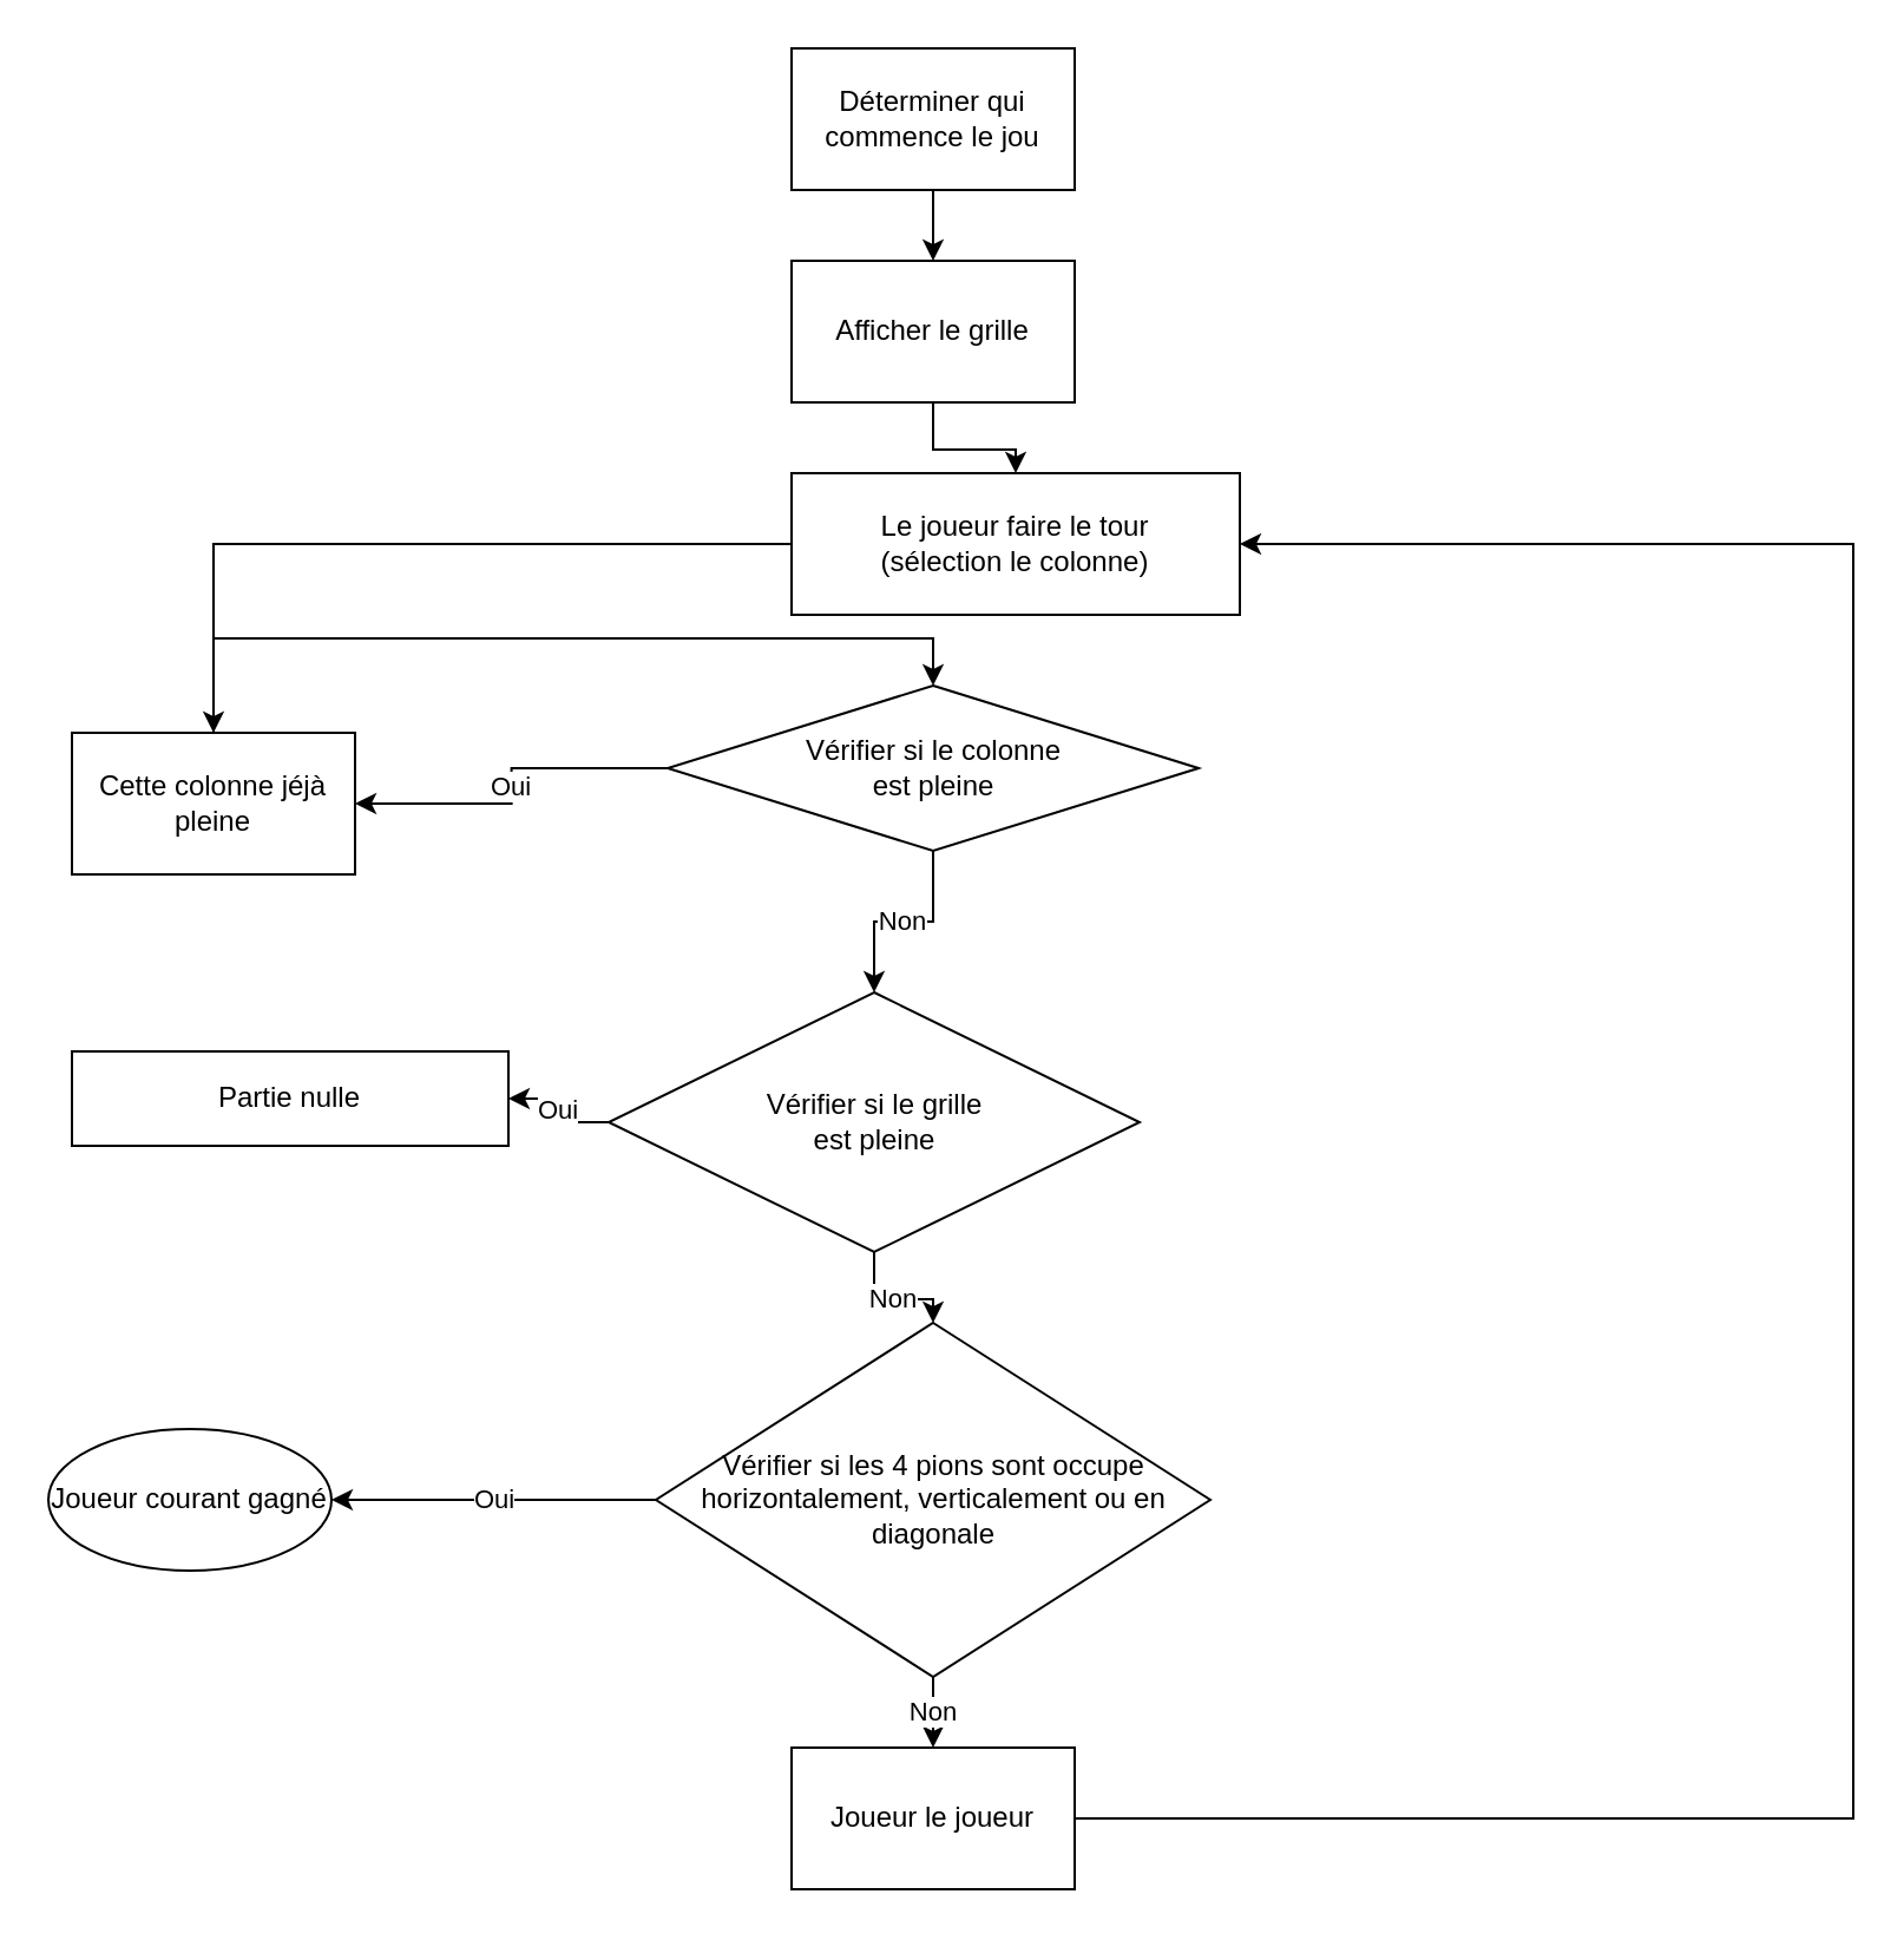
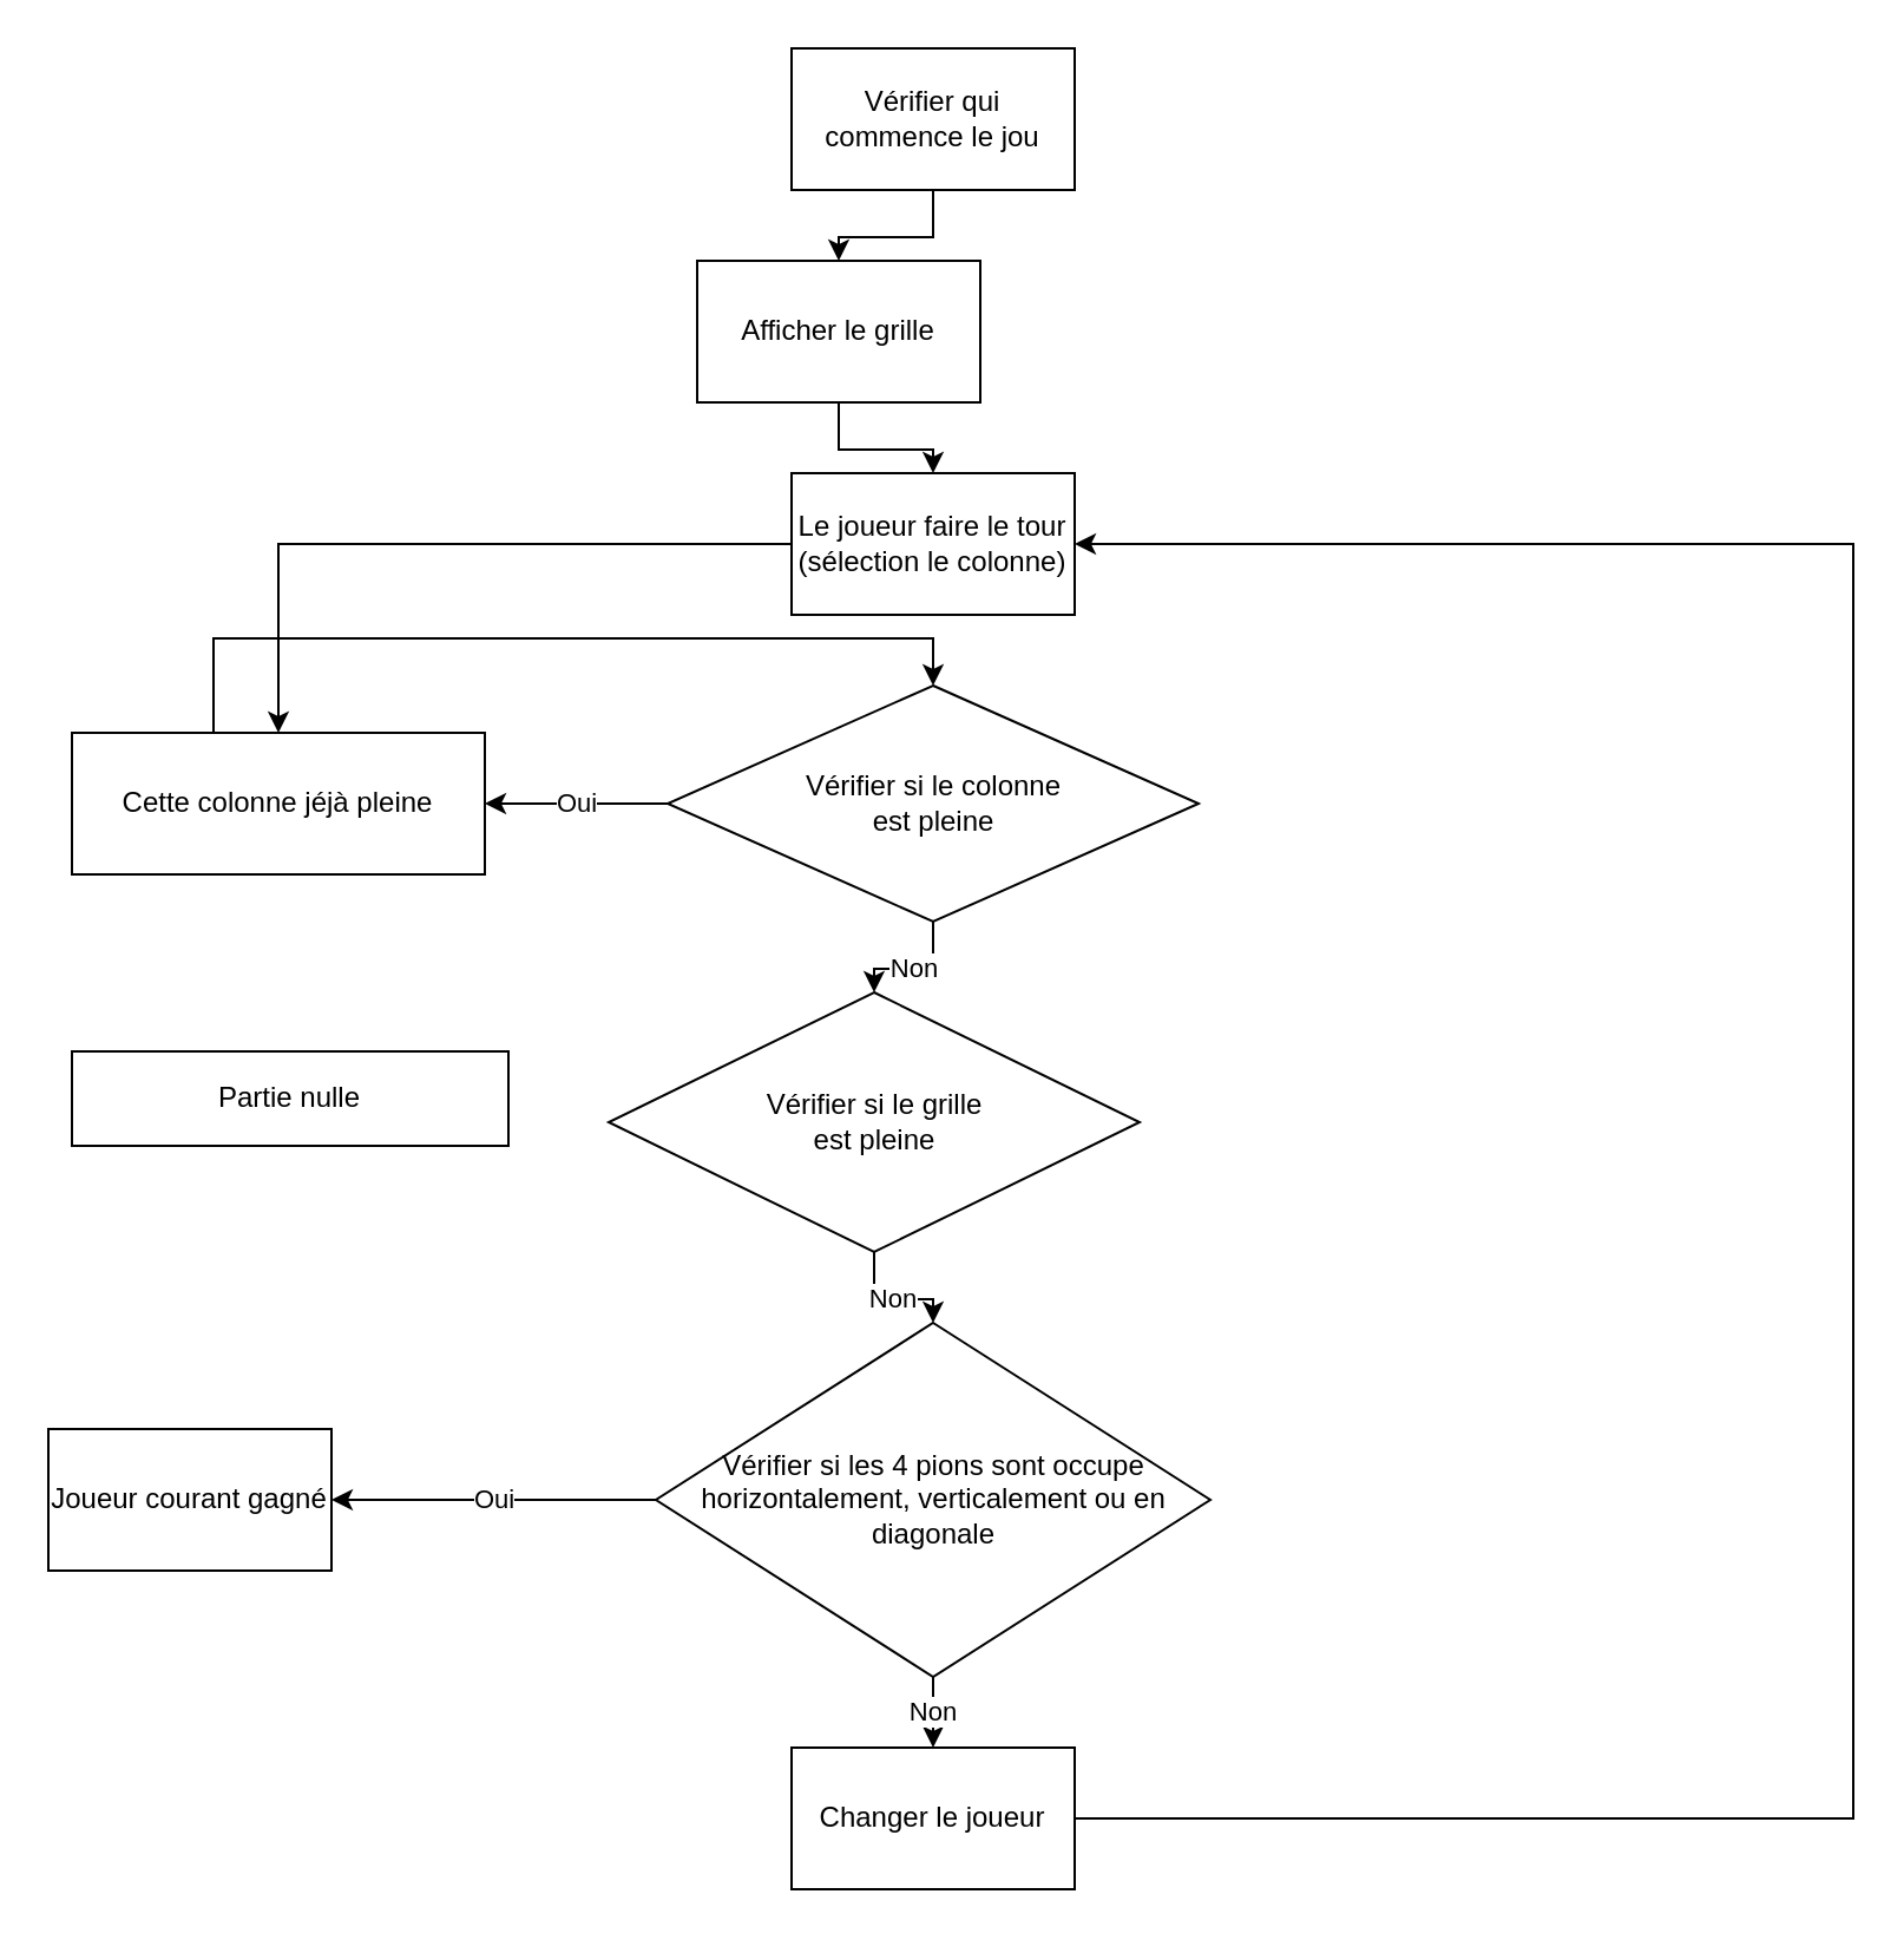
- <mxCell id="3" value="Déterminer qui commence le jou" style="rounded=0;whiteSpace=wrap;html=1;" vertex="1" parent="1"><mxGeometry x="335" y="20" width="120" height="60" as="geometry" /></mxCell>
+ <mxCell id="3" value="Vérifier qui commence le jou" style="rounded=0;whiteSpace=wrap;html=1;" vertex="1" parent="1"><mxGeometry x="335" y="20" width="120" height="60" as="geometry" /></mxCell>
- <mxCell id="5" value="Afficher le grille" style="rounded=0;whiteSpace=wrap;html=1;" vertex="1" parent="1"><mxGeometry x="335" y="110" width="120" height="60" as="geometry" /></mxCell>
+ <mxCell id="5" value="Afficher le grille" style="rounded=0;whiteSpace=wrap;html=1;" vertex="1" parent="1"><mxGeometry x="295" y="110" width="120" height="60" as="geometry" /></mxCell>
- <mxCell id="7" value="Le joueur faire le tour&lt;br&gt;(sélection le colonne)" style="rounded=0;whiteSpace=wrap;html=1;" vertex="1" parent="1"><mxGeometry x="335" y="200" width="190" height="60" as="geometry" /></mxCell>
+ <mxCell id="7" value="Le joueur faire le tour&lt;br&gt;(sélection le colonne)" style="rounded=0;whiteSpace=wrap;html=1;" vertex="1" parent="1"><mxGeometry x="335" y="200" width="120" height="60" as="geometry" /></mxCell>
- <mxCell id="13" value="Vérifier si le colonne&lt;br&gt;est pleine" style="rhombus;whiteSpace=wrap;html=1;" vertex="1" parent="1"><mxGeometry x="282.5" y="290" width="225" height="70" as="geometry" /></mxCell>
+ <mxCell id="13" value="Vérifier si le colonne&lt;br&gt;est pleine" style="rhombus;whiteSpace=wrap;html=1;" vertex="1" parent="1"><mxGeometry x="282.5" y="290" width="225" height="100" as="geometry" /></mxCell>
- <mxCell id="21" value="Cette colonne jéjà pleine" style="whiteSpace=wrap;html=1;" vertex="1" parent="1"><mxGeometry x="30" y="310" width="120" height="60" as="geometry" /></mxCell>
+ <mxCell id="21" value="Cette colonne jéjà pleine" style="whiteSpace=wrap;html=1;" vertex="1" parent="1"><mxGeometry x="30" y="310" width="175" height="60" as="geometry" /></mxCell>
- <mxCell id="9" value="Oui" style="edgeStyle=orthogonalEdgeStyle;rounded=0;orthogonalLoop=1;jettySize=auto;html=1;" edge="1" parent="1" source="10" target="19"><mxGeometry relative="1" as="geometry" /></mxCell>
- <mxCell id="22" value="Joueur courant gagné" style="ellipse;whiteSpace=wrap;html=1;" vertex="1" parent="1"><mxGeometry x="20" y="605" width="120" height="60" as="geometry" /></mxCell>
+ <mxCell id="22" value="Joueur courant gagné" style="whiteSpace=wrap;html=1;" vertex="1" parent="1"><mxGeometry x="20" y="605" width="120" height="60" as="geometry" /></mxCell>
- <mxCell id="18" value="Joueur le joueur" style="rounded=0;whiteSpace=wrap;html=1;" vertex="1" parent="1"><mxGeometry x="335" y="740" width="120" height="60" as="geometry" /></mxCell>
+ <mxCell id="18" value="Changer le joueur" style="rounded=0;whiteSpace=wrap;html=1;" vertex="1" parent="1"><mxGeometry x="335" y="740" width="120" height="60" as="geometry" /></mxCell>
